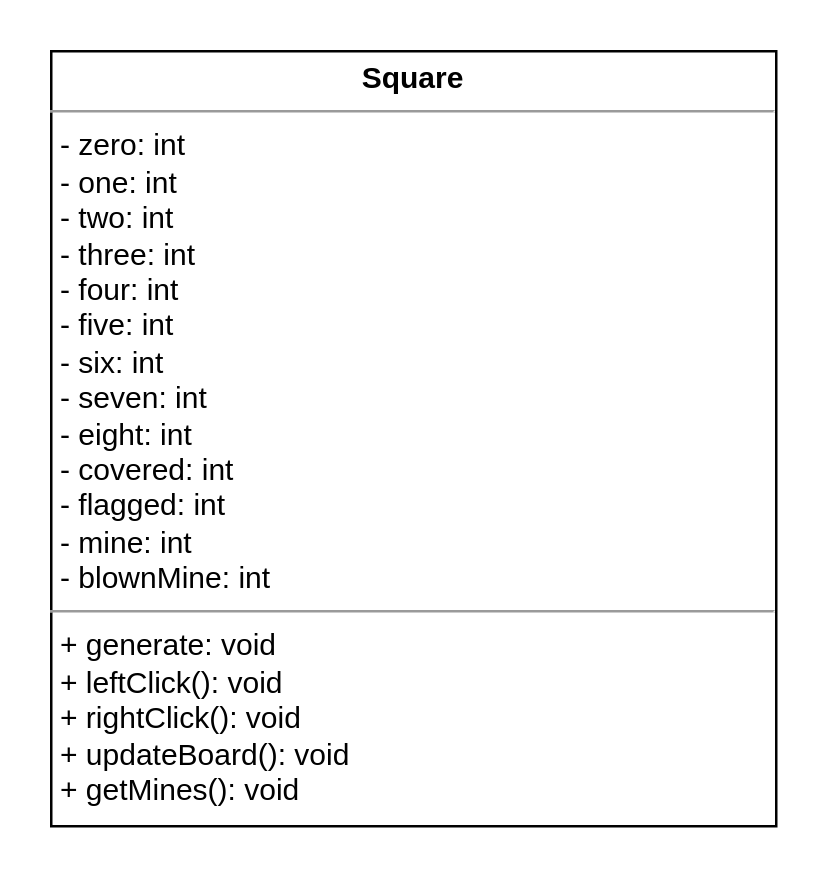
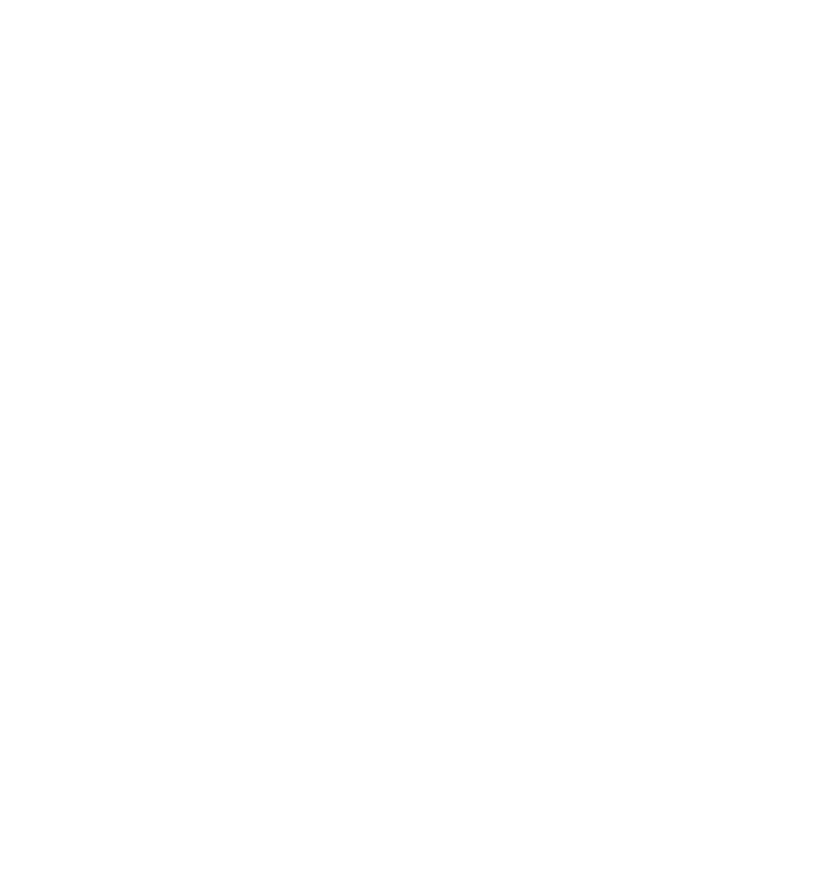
- <mxCell id="2" value="&lt;p style=&quot;margin: 0px ; margin-top: 4px ; text-align: center&quot;&gt;&lt;b&gt;Square&lt;/b&gt;&lt;/p&gt;&lt;hr size=&quot;1&quot;&gt;&lt;p style=&quot;margin: 0px ; margin-left: 4px&quot;&gt;- zero: int&lt;/p&gt;&lt;p style=&quot;margin: 0px ; margin-left: 4px&quot;&gt;- one: int&lt;/p&gt;&lt;p style=&quot;margin: 0px ; margin-left: 4px&quot;&gt;- two: int&lt;/p&gt;&lt;p style=&quot;margin: 0px ; margin-left: 4px&quot;&gt;- three: int&lt;/p&gt;&lt;p style=&quot;margin: 0px ; margin-left: 4px&quot;&gt;- four: int&lt;/p&gt;&lt;p style=&quot;margin: 0px ; margin-left: 4px&quot;&gt;- five: int&lt;/p&gt;&lt;p style=&quot;margin: 0px ; margin-left: 4px&quot;&gt;- six: int&lt;/p&gt;&lt;p style=&quot;margin: 0px ; margin-left: 4px&quot;&gt;- seven: int&lt;/p&gt;&lt;p style=&quot;margin: 0px ; margin-left: 4px&quot;&gt;- eight: int&lt;/p&gt;&lt;p style=&quot;margin: 0px ; margin-left: 4px&quot;&gt;- covered: int&lt;/p&gt;&lt;p style=&quot;margin: 0px ; margin-left: 4px&quot;&gt;- flagged: int&lt;/p&gt;&lt;p style=&quot;margin: 0px ; margin-left: 4px&quot;&gt;- mine: int&lt;/p&gt;&lt;p style=&quot;margin: 0px ; margin-left: 4px&quot;&gt;- blownMine: int&lt;/p&gt;&lt;hr size=&quot;1&quot;&gt;&lt;p style=&quot;margin: 0px ; margin-left: 4px&quot;&gt;+ generate: void&lt;/p&gt;&lt;p style=&quot;margin: 0px ; margin-left: 4px&quot;&gt;+ leftClick(): void&lt;/p&gt;&lt;p style=&quot;margin: 0px ; margin-left: 4px&quot;&gt;+ rightClick(): void&lt;/p&gt;&lt;p style=&quot;margin: 0px ; margin-left: 4px&quot;&gt;+ updateBoard(): void&lt;/p&gt;&lt;p style=&quot;margin: 0px ; margin-left: 4px&quot;&gt;+ getMines(): void&lt;/p&gt;" style="verticalAlign=top;align=left;overflow=fill;fontSize=12;fontFamily=Helvetica;html=1;" parent="1" vertex="1"><mxGeometry x="20" y="20" width="290" height="310" as="geometry" /></mxCell>
